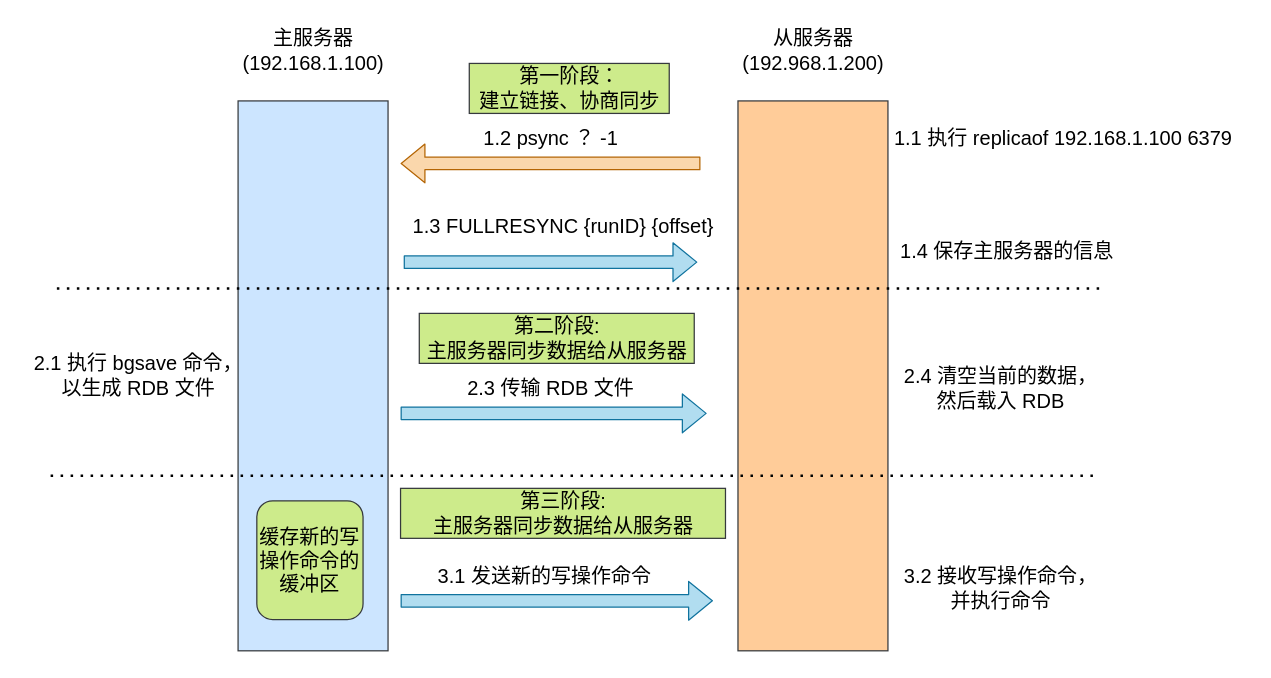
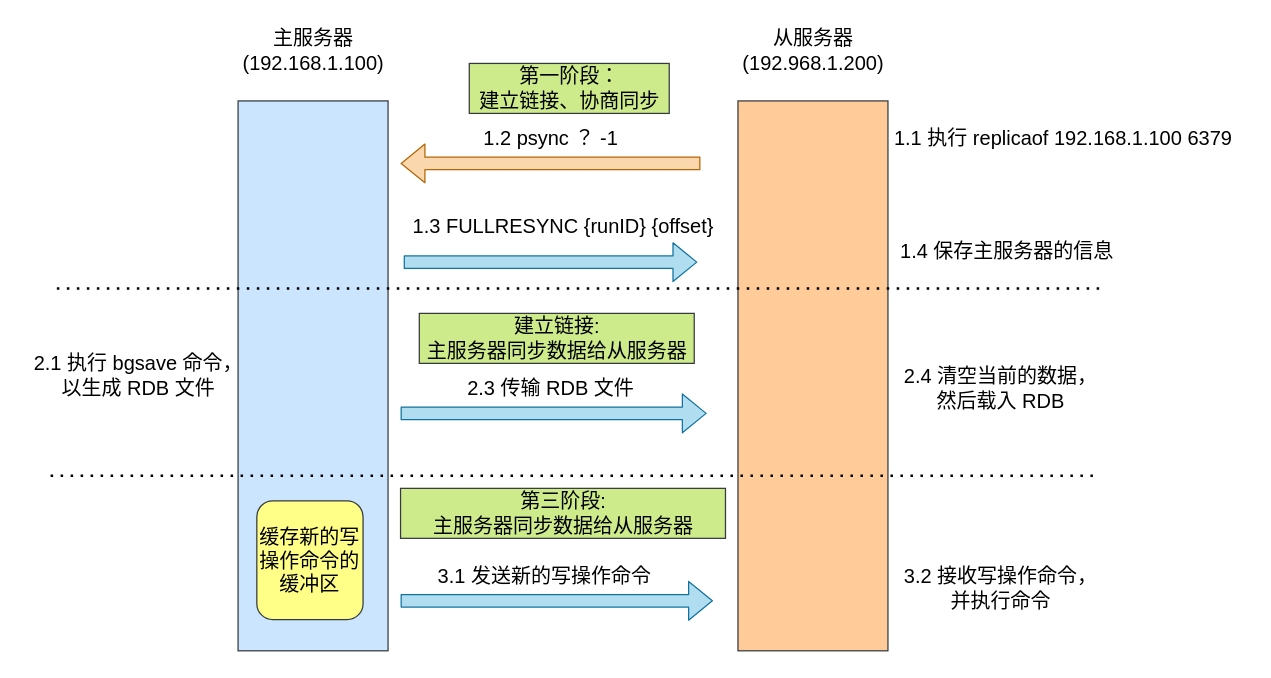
- <mxCell id="9" value="第二阶段:&lt;br&gt;主服务器同步数据给从服务器" style="text;html=1;align=center;verticalAlign=middle;resizable=0;points=[];autosize=1;strokeColor=#36393d;fontSize=16;fillColor=#cdeb8b;" vertex="1" parent="1"><mxGeometry x="335" y="250" width="220" height="40" as="geometry" /></mxCell>
+ <mxCell id="9" value="建立链接:&lt;br&gt;主服务器同步数据给从服务器" style="text;html=1;align=center;verticalAlign=middle;resizable=0;points=[];autosize=1;strokeColor=#36393d;fontSize=16;fillColor=#cdeb8b;" vertex="1" parent="1"><mxGeometry x="335" y="250" width="220" height="40" as="geometry" /></mxCell>
- <mxCell id="18" value="缓存新的写操作命令的缓冲区" style="rounded=1;whiteSpace=wrap;html=1;fontSize=16;fillColor=#cdeb8b;strokeColor=#36393d;" vertex="1" parent="1"><mxGeometry x="205" y="400" width="85" height="95" as="geometry" /></mxCell>
+ <mxCell id="18" value="缓存新的写操作命令的缓冲区" style="rounded=1;whiteSpace=wrap;html=1;fontSize=16;fillColor=#ffff88;strokeColor=#36393d;" vertex="1" parent="1"><mxGeometry x="205" y="400" width="85" height="95" as="geometry" /></mxCell>
